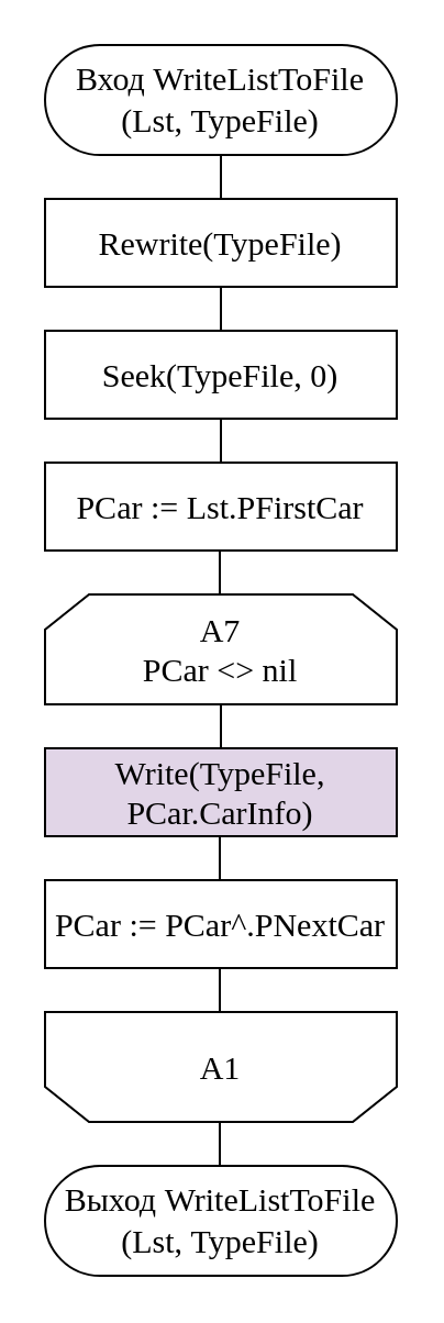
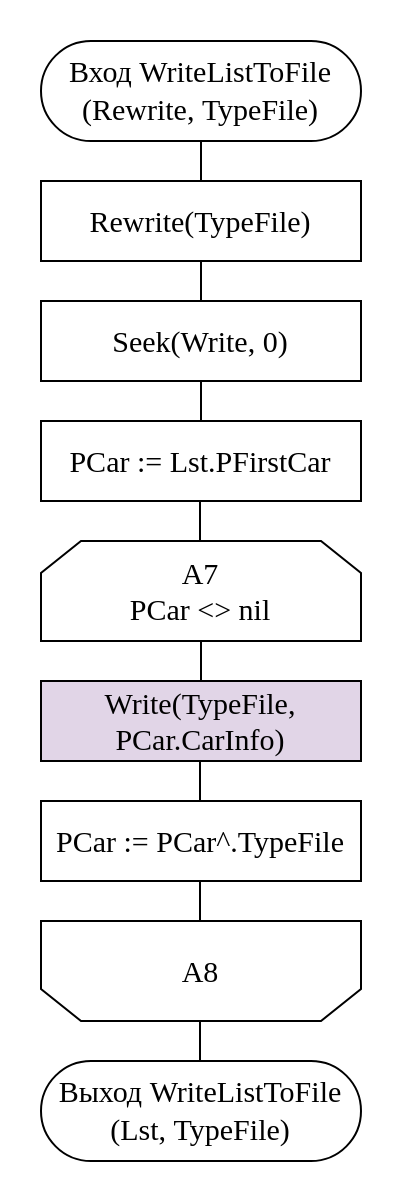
- <mxCell id="2" value="Вход&amp;nbsp;&lt;span lang=&quot;EN-US&quot; style=&quot;font-size: 15px; line-height: 115%;&quot;&gt;WriteListToFile&lt;/span&gt;&lt;span style=&quot;font-size: 15px; line-height: 115%;&quot;&gt; &lt;br style=&quot;font-size: 15px;&quot;&gt;(&lt;/span&gt;&lt;span lang=&quot;EN-US&quot; style=&quot;font-size: 15px; line-height: 115%;&quot;&gt;Lst&lt;/span&gt;&lt;span style=&quot;font-size: 15px; line-height: 115%;&quot;&gt;, &lt;/span&gt;&lt;span lang=&quot;EN-US&quot; style=&quot;font-size: 15px; line-height: 115%;&quot;&gt;TypeFile&lt;/span&gt;&lt;span style=&quot;font-size: 15px; line-height: 115%;&quot;&gt;)&lt;/span&gt;" style="rounded=1;whiteSpace=wrap;html=1;fontSize=15;arcSize=50;fontFamily=Times New Roman;" vertex="1" parent="1"><mxGeometry x="20" y="20" width="160" height="50" as="geometry" /></mxCell>
+ <mxCell id="2" value="Вход&amp;nbsp;&lt;span lang=&quot;EN-US&quot; style=&quot;font-size: 15px; line-height: 115%;&quot;&gt;WriteListToFile&lt;/span&gt;&lt;span style=&quot;font-size: 15px; line-height: 115%;&quot;&gt; &lt;br style=&quot;font-size: 15px;&quot;&gt;(&lt;/span&gt;&lt;span lang=&quot;EN-US&quot; style=&quot;font-size: 15px; line-height: 115%;&quot;&gt;Rewrite&lt;/span&gt;&lt;span style=&quot;font-size: 15px; line-height: 115%;&quot;&gt;, &lt;/span&gt;&lt;span lang=&quot;EN-US&quot; style=&quot;font-size: 15px; line-height: 115%;&quot;&gt;TypeFile&lt;/span&gt;&lt;span style=&quot;font-size: 15px; line-height: 115%;&quot;&gt;)&lt;/span&gt;" style="rounded=1;whiteSpace=wrap;html=1;fontSize=15;arcSize=50;fontFamily=Times New Roman;" vertex="1" parent="1"><mxGeometry x="20" y="20" width="160" height="50" as="geometry" /></mxCell>
- <mxCell id="14" value="Seek(TypeFile, 0)" style="rounded=0;whiteSpace=wrap;html=1;fontSize=15;fontFamily=Times New Roman;" vertex="1" parent="1"><mxGeometry x="20" y="150" width="160" height="40" as="geometry" /></mxCell>
+ <mxCell id="14" value="Seek(Write, 0)" style="rounded=0;whiteSpace=wrap;html=1;fontSize=15;fontFamily=Times New Roman;" vertex="1" parent="1"><mxGeometry x="20" y="150" width="160" height="40" as="geometry" /></mxCell>
- <mxCell id="18" value="PCar := PCar^.PNextCar" style="rounded=0;whiteSpace=wrap;html=1;fontSize=15;fontFamily=Times New Roman;" vertex="1" parent="1"><mxGeometry x="20" y="400" width="160" height="40" as="geometry" /></mxCell>
+ <mxCell id="18" value="PCar := PCar^.TypeFile" style="rounded=0;whiteSpace=wrap;html=1;fontSize=15;fontFamily=Times New Roman;" vertex="1" parent="1"><mxGeometry x="20" y="400" width="160" height="40" as="geometry" /></mxCell>
- <mxCell id="12" value="А1" style="shape=loopLimit;whiteSpace=wrap;html=1;fontSize=15;flipV=1;rounded=0;fontFamily=Times New Roman;" vertex="1" parent="1"><mxGeometry x="20" y="460" width="160" height="50" as="geometry" /></mxCell>
+ <mxCell id="12" value="А8" style="shape=loopLimit;whiteSpace=wrap;html=1;fontSize=15;flipV=1;rounded=0;fontFamily=Times New Roman;" vertex="1" parent="1"><mxGeometry x="20" y="460" width="160" height="50" as="geometry" /></mxCell>
